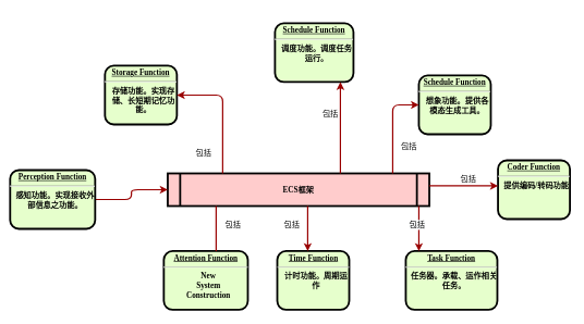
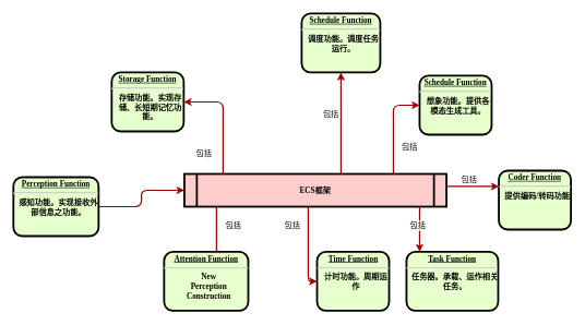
- <mxCell id="4" value="&lt;p style=&quot;margin: 0px; margin-top: 4px; text-align: center; text-decoration: underline;&quot;&gt;&lt;strong&gt;Schedule Function&lt;br&gt;&lt;/strong&gt;&lt;/p&gt;&lt;hr&gt;&lt;p style=&quot;margin: 0px; margin-left: 8px;&quot;&gt;调度功能。调度任务运行。&lt;/p&gt;" style="verticalAlign=middle;align=center;overflow=fill;fontSize=12;fontFamily=Times New Roman;html=1;rounded=1;fontStyle=1;strokeWidth=3;fillColor=#E6FFCC;whiteSpace=wrap;" parent="1" vertex="1"><mxGeometry x="420" y="35" width="120" height="90" as="geometry" /></mxCell>
+ <mxCell id="4" value="&lt;p style=&quot;margin: 0px; margin-top: 4px; text-align: center; text-decoration: underline;&quot;&gt;&lt;strong&gt;Schedule Function&lt;br&gt;&lt;/strong&gt;&lt;/p&gt;&lt;hr&gt;&lt;p style=&quot;margin: 0px; margin-left: 8px;&quot;&gt;调度功能。调度任务运行。&lt;/p&gt;" style="verticalAlign=middle;align=center;overflow=fill;fontSize=12;fontFamily=Times New Roman;html=1;rounded=1;fontStyle=1;strokeWidth=3;fillColor=#E6FFCC;whiteSpace=wrap;" parent="1" vertex="1"><mxGeometry x="460" y="20" width="120" height="90" as="geometry" /></mxCell>
- <mxCell id="2" value="&lt;p style=&quot;margin: 0px; margin-top: 4px; text-align: center; text-decoration: underline;&quot;&gt;&lt;strong&gt;Storage Function&lt;/strong&gt;&lt;/p&gt;&lt;hr&gt;&lt;p style=&quot;margin: 0px; margin-left: 8px;&quot;&gt;存储功能。实现存储、长短期记忆功能。&lt;/p&gt;" style="verticalAlign=middle;align=center;overflow=fill;fontSize=12;fontFamily=Times New Roman;html=1;rounded=1;fontStyle=1;strokeWidth=3;fillColor=#E6FFCC;whiteSpace=wrap;" parent="1" vertex="1"><mxGeometry x="160" y="100" width="110" height="90" as="geometry" /></mxCell>
+ <mxCell id="2" value="&lt;p style=&quot;margin: 0px; margin-top: 4px; text-align: center; text-decoration: underline;&quot;&gt;&lt;strong&gt;Storage Function&lt;/strong&gt;&lt;/p&gt;&lt;hr&gt;&lt;p style=&quot;margin: 0px; margin-left: 8px;&quot;&gt;存储功能。实现存储、长短期记忆功能。&lt;/p&gt;" style="verticalAlign=middle;align=center;overflow=fill;fontSize=12;fontFamily=Times New Roman;html=1;rounded=1;fontStyle=1;strokeWidth=3;fillColor=#E6FFCC;whiteSpace=wrap;" parent="1" vertex="1"><mxGeometry x="170" y="110" width="110" height="90" as="geometry" /></mxCell>
- <mxCell id="3" value="ECS框架" style="shape=process;whiteSpace=wrap;align=center;verticalAlign=middle;size=0.048;fontStyle=1;strokeWidth=3;fillColor=#FFCCCC;fontFamily=Times New Roman;" parent="1" vertex="1"><mxGeometry x="256" y="265" width="400" height="50" as="geometry" /></mxCell>
+ <mxCell id="3" value="ECS框架" style="shape=process;whiteSpace=wrap;align=center;verticalAlign=middle;size=0.048;fontStyle=1;strokeWidth=3;fillColor=#FFCCCC;fontFamily=Times New Roman;" parent="1" vertex="1"><mxGeometry x="281" y="265" width="400" height="50" as="geometry" /></mxCell>
- <mxCell id="5" value="&lt;p style=&quot;margin: 0px; margin-top: 4px; text-align: center; text-decoration: underline;&quot;&gt;Coder Function&lt;/p&gt;&lt;hr&gt;&lt;p style=&quot;margin: 0px; margin-left: 8px;&quot;&gt;提供编码/转码功能&lt;/p&gt;" style="verticalAlign=middle;align=center;overflow=fill;fontSize=12;fontFamily=Times New Roman;html=1;rounded=1;fontStyle=1;strokeWidth=3;fillColor=#E6FFCC;whiteSpace=wrap;" parent="1" vertex="1"><mxGeometry x="761" y="245" width="110" height="90" as="geometry" /></mxCell>
+ <mxCell id="5" value="&lt;p style=&quot;margin: 0px; margin-top: 4px; text-align: center; text-decoration: underline;&quot;&gt;Coder Function&lt;/p&gt;&lt;hr&gt;&lt;p style=&quot;margin: 0px; margin-left: 8px;&quot;&gt;提供编码/转码功能&lt;/p&gt;" style="verticalAlign=middle;align=center;overflow=fill;fontSize=12;fontFamily=Times New Roman;html=1;rounded=1;fontStyle=1;strokeWidth=3;fillColor=#E6FFCC;whiteSpace=wrap;" parent="1" vertex="1"><mxGeometry x="761" y="260" width="110" height="90" as="geometry" /></mxCell>
- <mxCell id="25" value="&lt;p style=&quot;margin: 0px; margin-top: 4px; text-align: center; text-decoration: underline;&quot;&gt;&lt;strong&gt;Perception Function&lt;/strong&gt;&lt;/p&gt;&lt;hr&gt;&lt;p style=&quot;margin: 0px; margin-left: 8px;&quot;&gt;感知功能。实现接收外部信息之功能。&lt;/p&gt;" style="verticalAlign=middle;align=center;overflow=fill;fontSize=12;fontFamily=Times New Roman;html=1;rounded=1;fontStyle=1;strokeWidth=3;fillColor=#E6FFCC;whiteSpace=wrap;" parent="1" vertex="1"><mxGeometry x="15" y="260" width="130" height="90" as="geometry" /></mxCell>
+ <mxCell id="25" value="&lt;p style=&quot;margin: 0px; margin-top: 4px; text-align: center; text-decoration: underline;&quot;&gt;&lt;strong&gt;Perception Function&lt;/strong&gt;&lt;/p&gt;&lt;hr&gt;&lt;p style=&quot;margin: 0px; margin-left: 8px;&quot;&gt;感知功能。实现接收外部信息之功能。&lt;/p&gt;" style="verticalAlign=middle;align=center;overflow=fill;fontSize=12;fontFamily=Times New Roman;html=1;rounded=1;fontStyle=1;strokeWidth=3;fillColor=#E6FFCC;whiteSpace=wrap;" parent="1" vertex="1"><mxGeometry x="20" y="270" width="130" height="90" as="geometry" /></mxCell>
- <mxCell id="8" value="&lt;p style=&quot;margin: 0px; margin-top: 4px; text-align: center; text-decoration: underline;&quot;&gt;Attention Function&lt;/p&gt;&lt;hr&gt;&lt;p style=&quot;margin: 0px; margin-left: 8px;&quot;&gt;New&lt;/p&gt;&lt;p style=&quot;margin: 0px; margin-left: 8px;&quot;&gt;System&lt;/p&gt;&lt;p style=&quot;margin: 0px; margin-left: 8px;&quot;&gt;Construction&lt;/p&gt;" style="verticalAlign=middle;align=center;overflow=fill;fontSize=12;fontFamily=Times New Roman;html=1;rounded=1;fontStyle=1;strokeWidth=3;fillColor=#E6FFCC;whiteSpace=wrap;" parent="1" vertex="1"><mxGeometry x="250" y="384" width="128.5" height="90" as="geometry" /></mxCell>
+ <mxCell id="8" value="&lt;p style=&quot;margin: 0px; margin-top: 4px; text-align: center; text-decoration: underline;&quot;&gt;Attention Function&lt;/p&gt;&lt;hr&gt;&lt;p style=&quot;margin: 0px; margin-left: 8px;&quot;&gt;New&lt;/p&gt;&lt;p style=&quot;margin: 0px; margin-left: 8px;&quot;&gt;Perception&lt;/p&gt;&lt;p style=&quot;margin: 0px; margin-left: 8px;&quot;&gt;Construction&lt;/p&gt;" style="verticalAlign=middle;align=center;overflow=fill;fontSize=12;fontFamily=Times New Roman;html=1;rounded=1;fontStyle=1;strokeWidth=3;fillColor=#E6FFCC;whiteSpace=wrap;" parent="1" vertex="1"><mxGeometry x="250" y="384" width="128.5" height="90" as="geometry" /></mxCell>
- <mxCell id="9" value="&lt;p style=&quot;margin: 0px; margin-top: 4px; text-align: center; text-decoration: underline;&quot;&gt;Time Function&lt;/p&gt;&lt;hr&gt;&lt;p style=&quot;margin: 0px; margin-left: 8px;&quot;&gt;计时功能。周期运作&lt;/p&gt;" style="verticalAlign=middle;align=center;overflow=fill;fontSize=12;fontFamily=Times New Roman;html=1;rounded=1;fontStyle=1;strokeWidth=3;fillColor=#E6FFCC;whiteSpace=wrap;" parent="1" vertex="1"><mxGeometry x="423.5" y="384" width="110" height="90" as="geometry" /></mxCell>
+ <mxCell id="9" value="&lt;p style=&quot;margin: 0px; margin-top: 4px; text-align: center; text-decoration: underline;&quot;&gt;Time Function&lt;/p&gt;&lt;hr&gt;&lt;p style=&quot;margin: 0px; margin-left: 8px;&quot;&gt;计时功能。周期运作&lt;/p&gt;" style="verticalAlign=middle;align=center;overflow=fill;fontSize=12;fontFamily=Times New Roman;html=1;rounded=1;fontStyle=1;strokeWidth=3;fillColor=#E6FFCC;whiteSpace=wrap;" parent="1" vertex="1"><mxGeometry x="483.5" y="384" width="110" height="90" as="geometry" /></mxCell>
